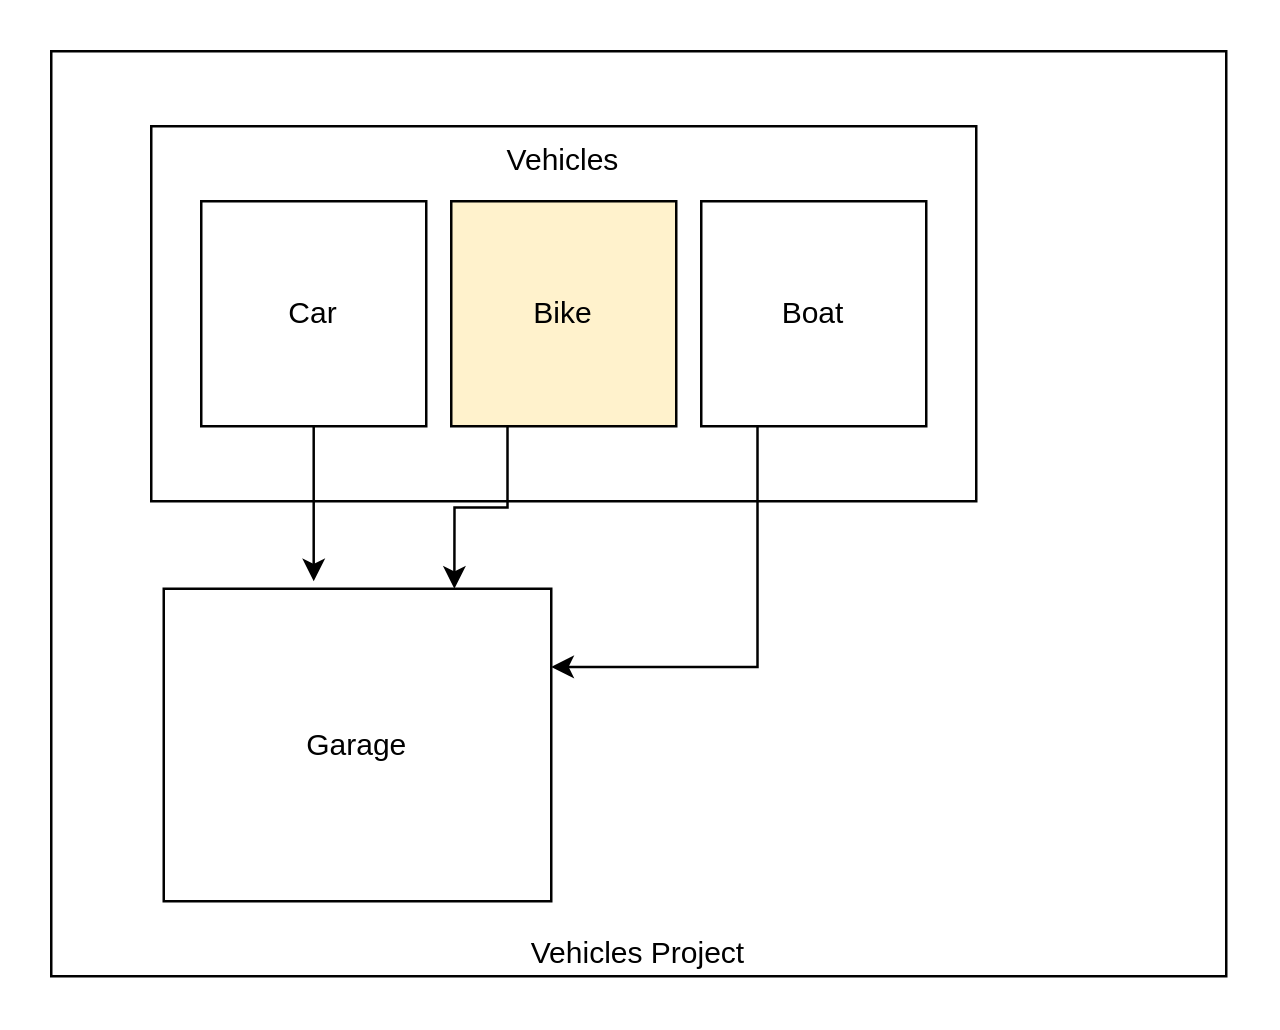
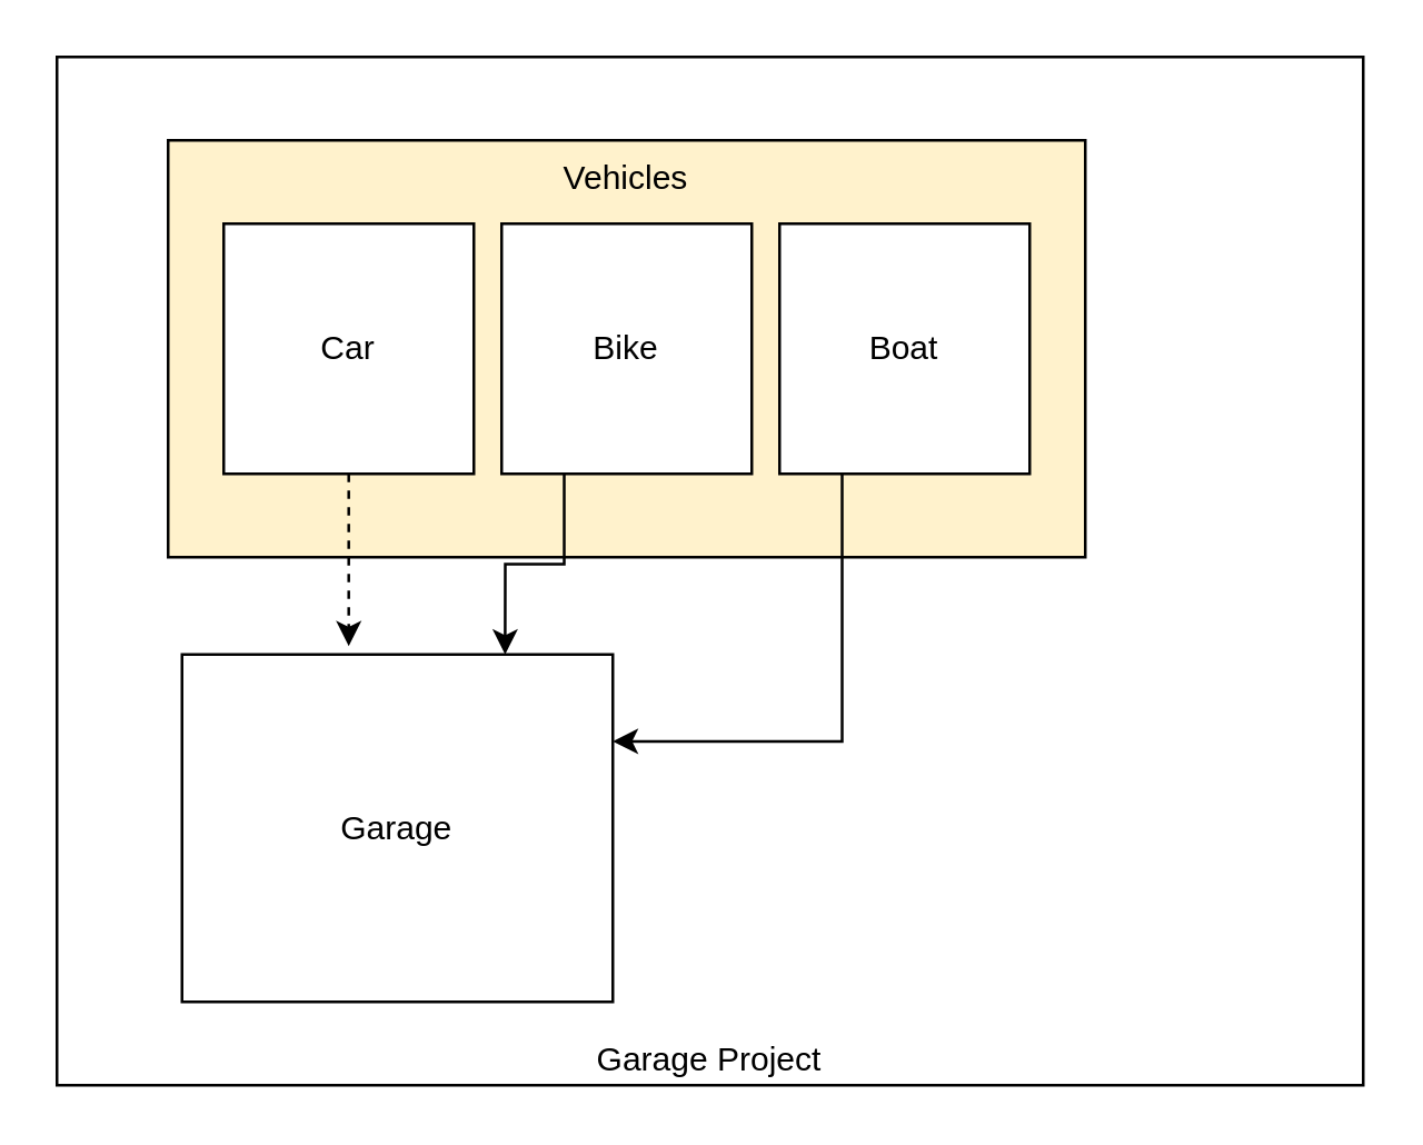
- <mxCell id="3" value="Vehicles" style="rounded=0;whiteSpace=wrap;html=1;verticalAlign=top;" vertex="1" parent="1"><mxGeometry x="60" y="50" width="330" height="150" as="geometry" /></mxCell>
+ <mxCell id="3" value="Vehicles" style="rounded=0;whiteSpace=wrap;html=1;verticalAlign=top;fillColor=#fff2cc;" vertex="1" parent="1"><mxGeometry x="60" y="50" width="330" height="150" as="geometry" /></mxCell>
- <mxCell id="7" value="Bike" style="whiteSpace=wrap;html=1;aspect=fixed;fillColor=#fff2cc;" vertex="1" parent="1"><mxGeometry x="180" y="80" width="90" height="90" as="geometry" /></mxCell>
+ <mxCell id="7" value="Bike" style="whiteSpace=wrap;html=1;aspect=fixed;" vertex="1" parent="1"><mxGeometry x="180" y="80" width="90" height="90" as="geometry" /></mxCell>
- <mxCell id="4" style="edgeStyle=orthogonalEdgeStyle;rounded=0;orthogonalLoop=1;jettySize=auto;html=1;entryX=0.387;entryY=-0.024;entryDx=0;entryDy=0;entryPerimeter=0;" edge="1" parent="1" source="5" target="10"><mxGeometry relative="1" as="geometry" /></mxCell>
+ <mxCell id="4" style="edgeStyle=orthogonalEdgeStyle;rounded=0;orthogonalLoop=1;jettySize=auto;html=1;entryX=0.387;entryY=-0.024;entryDx=0;entryDy=0;entryPerimeter=0;dashed=1;" edge="1" parent="1" source="5" target="10"><mxGeometry relative="1" as="geometry" /></mxCell>
- <mxCell id="2" value="Vehicles Project" style="rounded=0;whiteSpace=wrap;html=1;verticalAlign=bottom;" vertex="1" parent="1"><mxGeometry x="20" y="20" width="470" height="370" as="geometry" /></mxCell>
+ <mxCell id="2" value="Garage Project" style="rounded=0;whiteSpace=wrap;html=1;verticalAlign=bottom;" vertex="1" parent="1"><mxGeometry x="20" y="20" width="470" height="370" as="geometry" /></mxCell>
